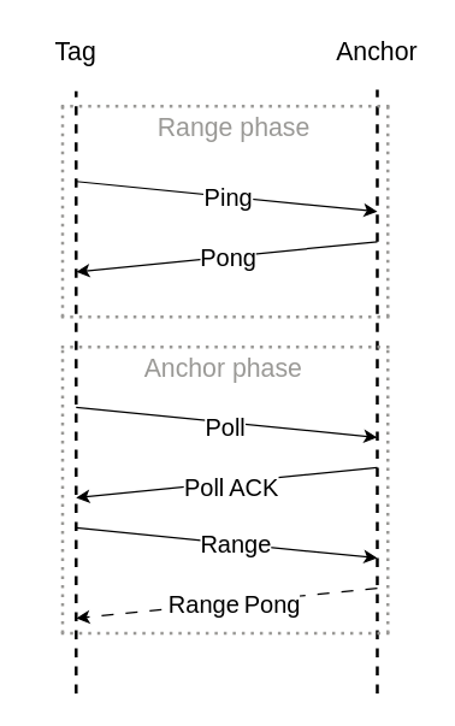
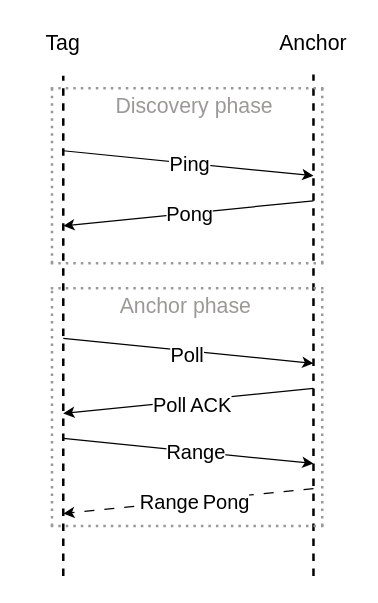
- <mxCell id="20" value="Range phase" style="text;html=1;align=center;verticalAlign=middle;whiteSpace=wrap;rounded=0;fontColor=#9A9996;fontSize=17;" vertex="1" parent="1"><mxGeometry x="90" y="70" width="130" height="30" as="geometry" /></mxCell>
+ <mxCell id="20" value="Discovery phase" style="text;html=1;align=center;verticalAlign=middle;whiteSpace=wrap;rounded=0;fontColor=#9A9996;fontSize=17;" vertex="1" parent="1"><mxGeometry x="90" y="70" width="130" height="30" as="geometry" /></mxCell>
